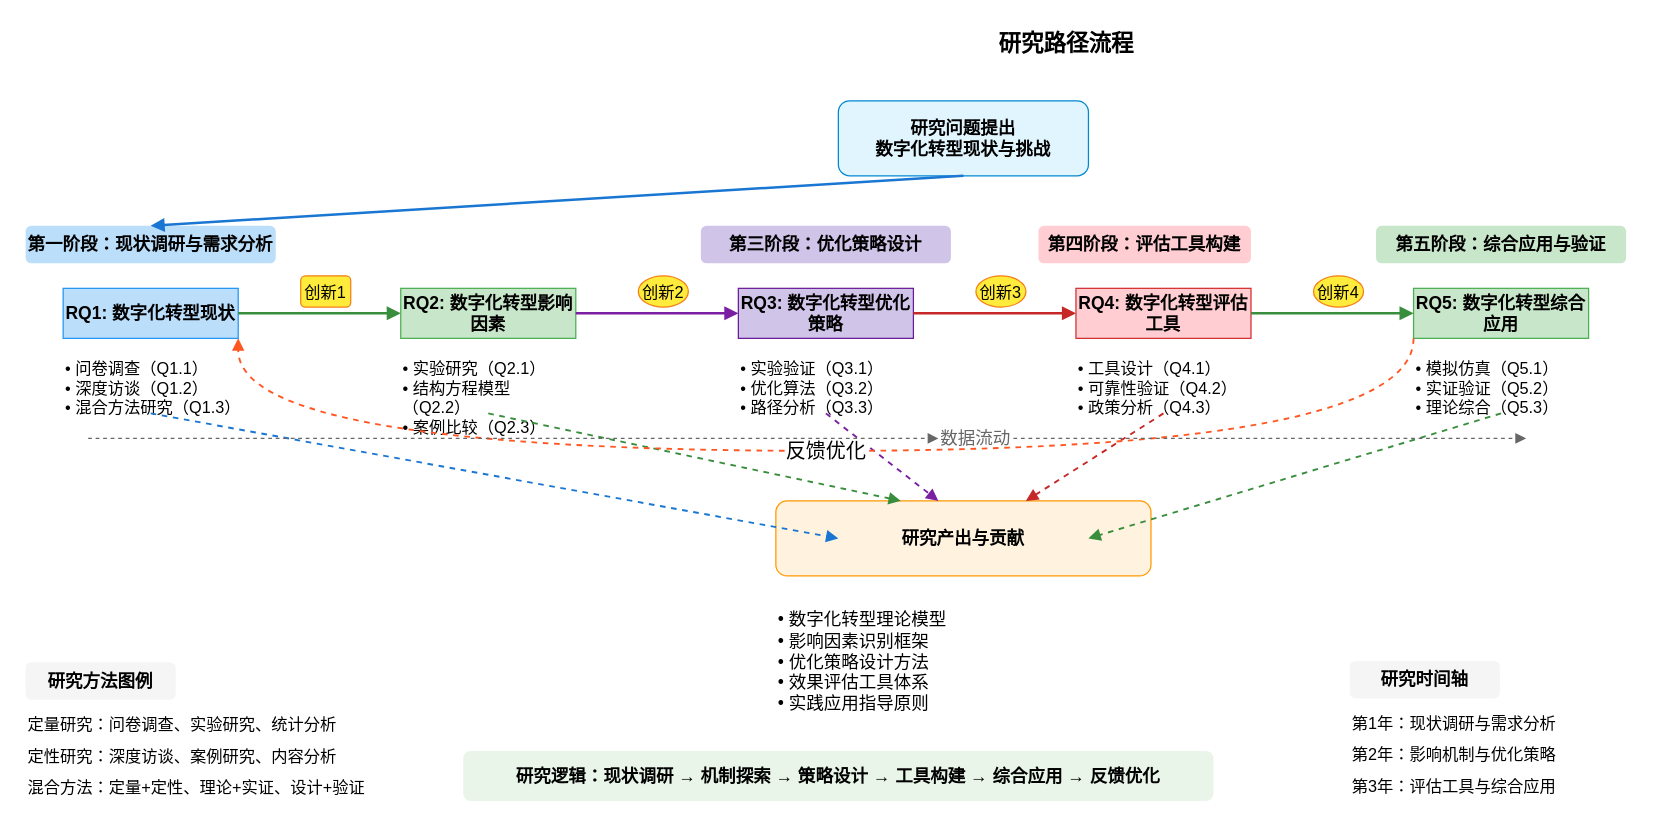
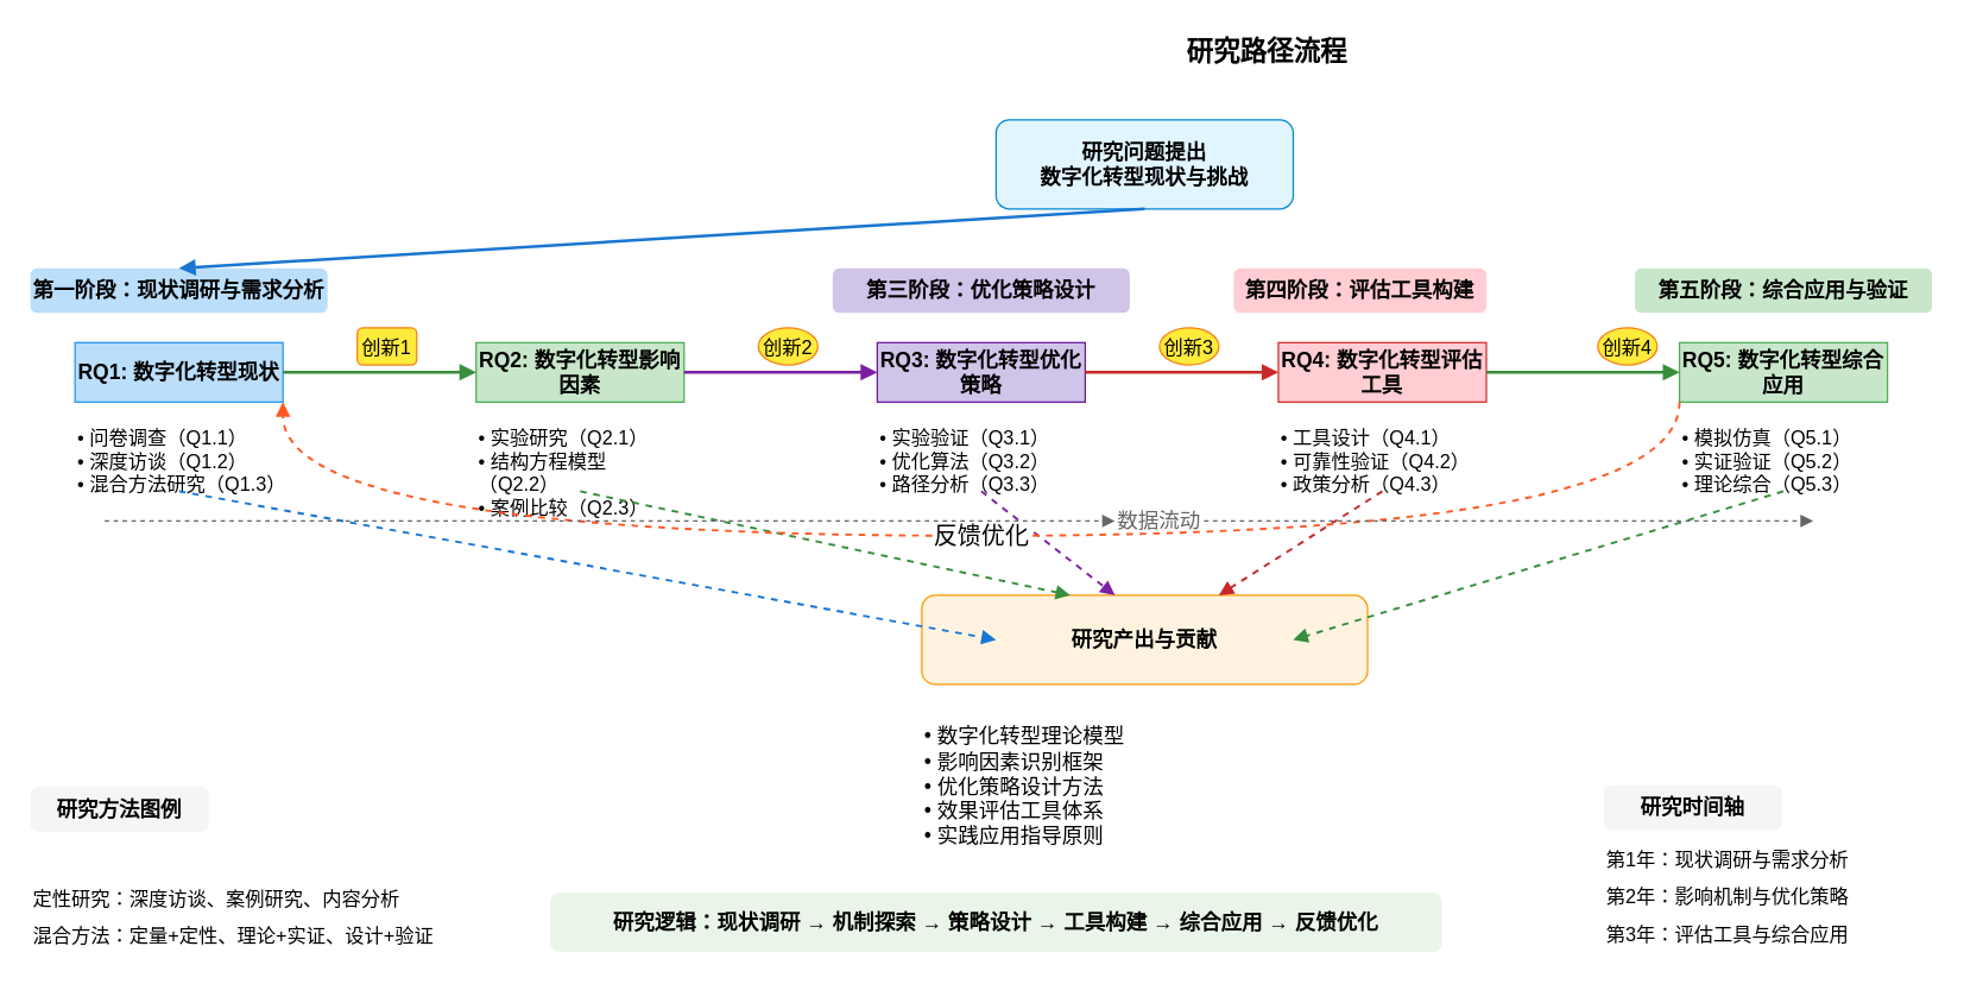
- <mxCell id="43" value="创新4" style="ellipse;whiteSpace=wrap;html=1;fillColor=#ffeb3b;strokeColor=#f57f17;fontSize=13;" parent="1" vertex="1"><mxGeometry x="1050" y="220" width="40" height="25" as="geometry" /></mxCell>
+ <mxCell id="43" value="创新4" style="ellipse;whiteSpace=wrap;html=1;fillColor=#ffeb3b;strokeColor=#f57f17;fontSize=13;" parent="1" vertex="1"><mxGeometry x="1075" y="220" width="40" height="25" as="geometry" /></mxCell>
- <mxCell id="32" value="定量研究：问卷调查、实验研究、统计分析" style="text;html=1;strokeColor=none;fillColor=none;align=left;verticalAlign=middle;whiteSpace=wrap;rounded=0;fontSize=13;" parent="1" vertex="1"><mxGeometry x="20" y="569" width="280" height="20" as="geometry" /></mxCell>
